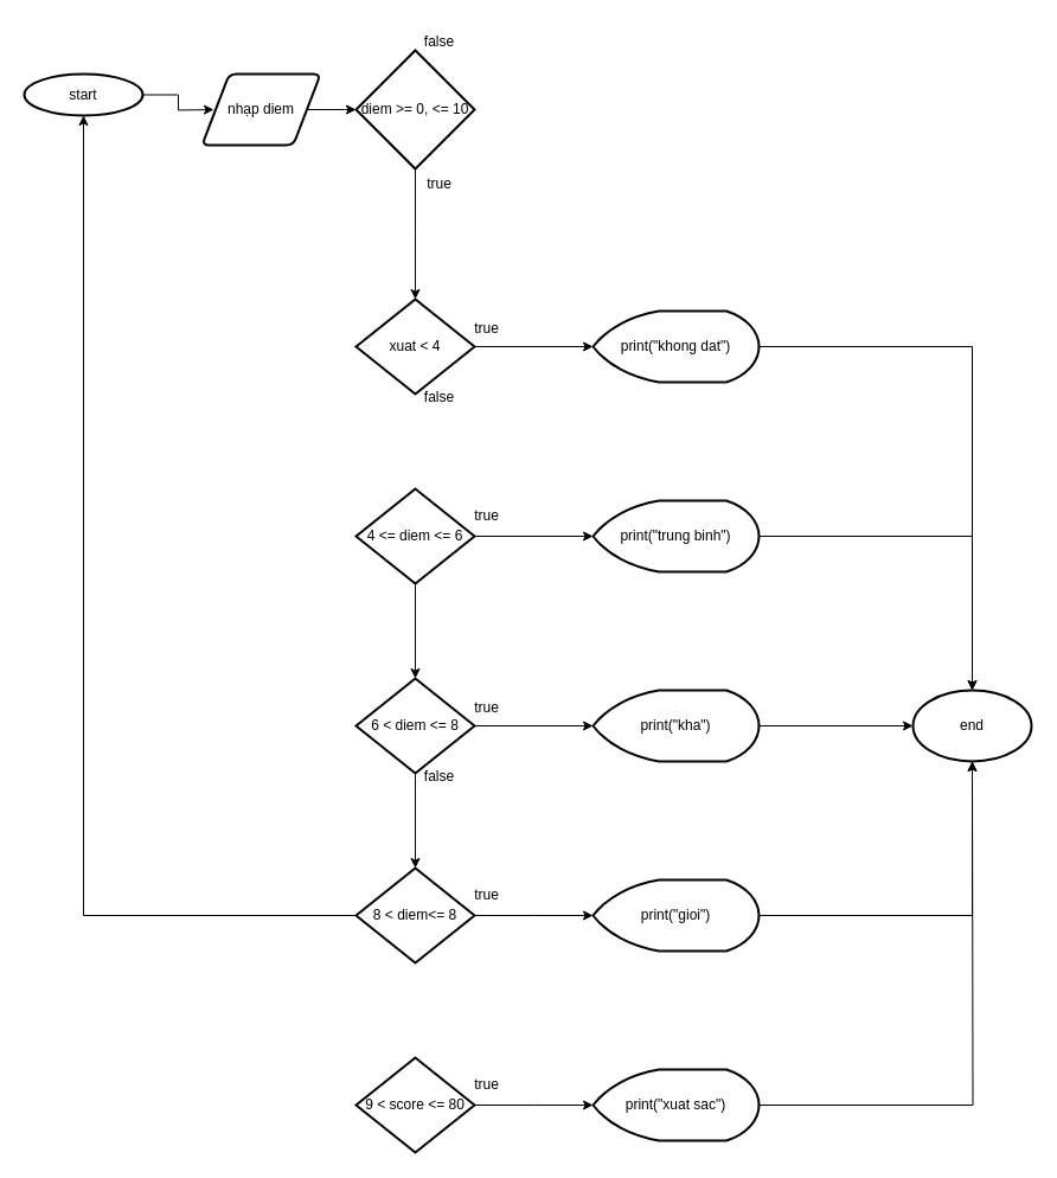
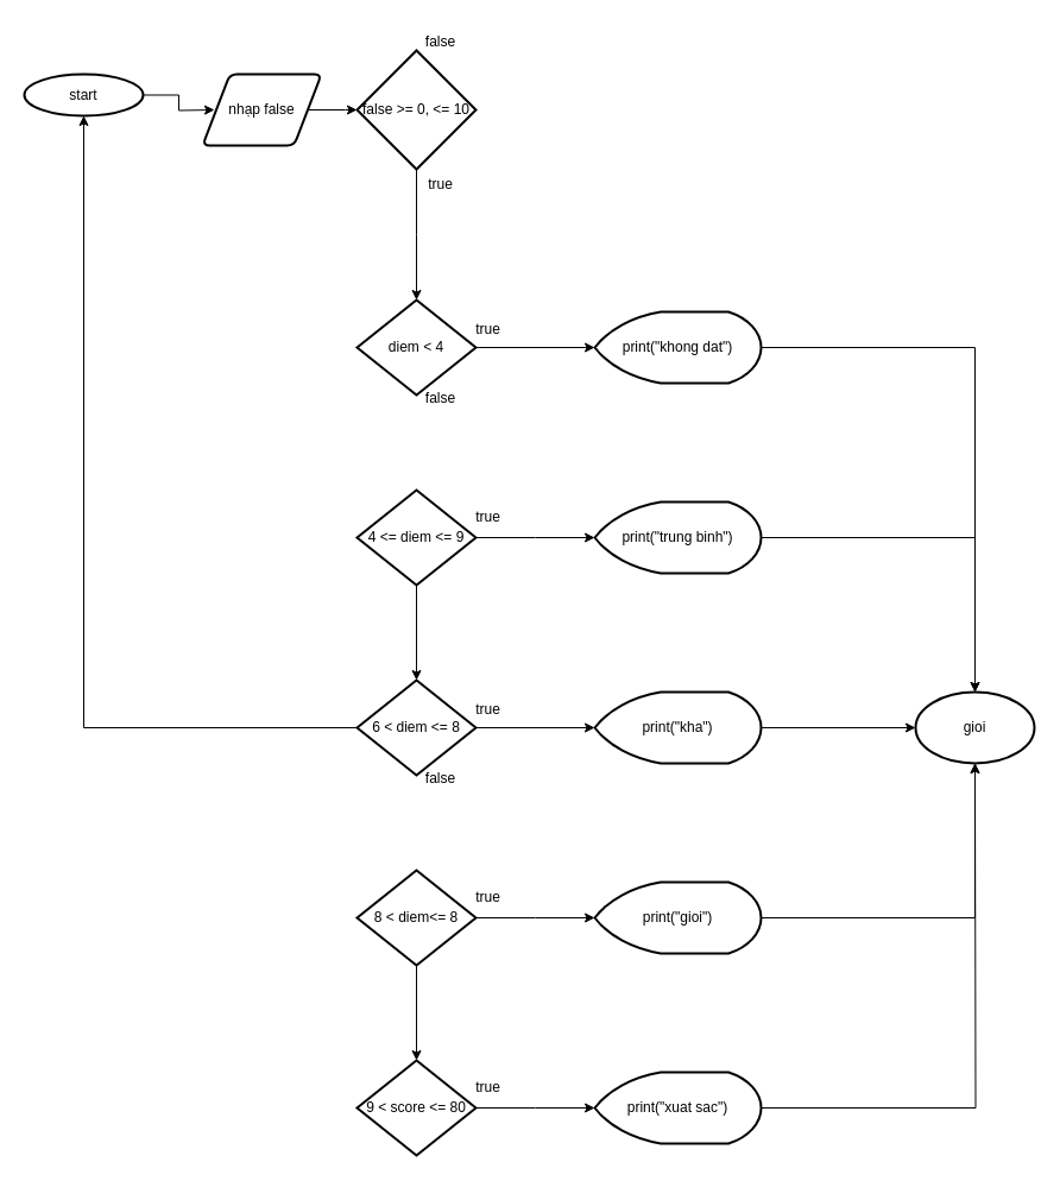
- <mxCell id="5" value="nhạp diem" style="shape=parallelogram;html=1;strokeWidth=2;perimeter=parallelogramPerimeter;whiteSpace=wrap;rounded=1;arcSize=12;size=0.23;" parent="1" vertex="1"><mxGeometry x="170" y="62" width="100" height="60" as="geometry" /></mxCell>
+ <mxCell id="5" value="nhạp false" style="shape=parallelogram;html=1;strokeWidth=2;perimeter=parallelogramPerimeter;whiteSpace=wrap;rounded=1;arcSize=12;size=0.23;" parent="1" vertex="1"><mxGeometry x="170" y="62" width="100" height="60" as="geometry" /></mxCell>
- <mxCell id="7" value="diem &amp;gt;= 0, &amp;lt;= 10" style="strokeWidth=2;html=1;shape=mxgraph.flowchart.decision;whiteSpace=wrap;" parent="1" vertex="1"><mxGeometry x="300" y="42" width="100" height="100" as="geometry" /></mxCell>
+ <mxCell id="7" value="false &amp;gt;= 0, &amp;lt;= 10" style="strokeWidth=2;html=1;shape=mxgraph.flowchart.decision;whiteSpace=wrap;" parent="1" vertex="1"><mxGeometry x="300" y="42" width="100" height="100" as="geometry" /></mxCell>
- <mxCell id="11" value="xuat &amp;lt; 4" style="strokeWidth=2;html=1;shape=mxgraph.flowchart.decision;whiteSpace=wrap;" parent="1" vertex="1"><mxGeometry x="300" y="252" width="100" height="80" as="geometry" /></mxCell>
+ <mxCell id="11" value="diem &amp;lt; 4" style="strokeWidth=2;html=1;shape=mxgraph.flowchart.decision;whiteSpace=wrap;" parent="1" vertex="1"><mxGeometry x="300" y="252" width="100" height="80" as="geometry" /></mxCell>
- <mxCell id="14" value="4 &amp;lt;= diem &amp;lt;= 6" style="strokeWidth=2;html=1;shape=mxgraph.flowchart.decision;whiteSpace=wrap;" parent="1" vertex="1"><mxGeometry x="300" y="412" width="100" height="80" as="geometry" /></mxCell>
+ <mxCell id="14" value="4 &amp;lt;= diem &amp;lt;= 9" style="strokeWidth=2;html=1;shape=mxgraph.flowchart.decision;whiteSpace=wrap;" parent="1" vertex="1"><mxGeometry x="300" y="412" width="100" height="80" as="geometry" /></mxCell>
- <mxCell id="40" value="end" style="strokeWidth=2;html=1;shape=mxgraph.flowchart.start_1;whiteSpace=wrap;" parent="1" vertex="1"><mxGeometry x="770" y="582" width="100" height="60" as="geometry" /></mxCell>
+ <mxCell id="40" value="gioi" style="strokeWidth=2;html=1;shape=mxgraph.flowchart.start_1;whiteSpace=wrap;" parent="1" vertex="1"><mxGeometry x="770" y="582" width="100" height="60" as="geometry" /></mxCell>
- <mxCell id="25" style="edgeStyle=orthogonalEdgeStyle;rounded=0;orthogonalLoop=1;jettySize=auto;html=1;entryX=0.5;entryY=0;entryDx=0;entryDy=0;entryPerimeter=0;" parent="1" source="19" target="22" edge="1"><mxGeometry relative="1" as="geometry" /></mxCell>
+ <mxCell id="25" style="edgeStyle=orthogonalEdgeStyle;rounded=0;orthogonalLoop=1;jettySize=auto;html=1;" parent="1" source="19" target="3" edge="1"><mxGeometry relative="1" as="geometry" /></mxCell>
- <mxCell id="31" style="edgeStyle=orthogonalEdgeStyle;rounded=0;orthogonalLoop=1;jettySize=auto;html=1;" parent="1" source="22" target="3" edge="1"><mxGeometry relative="1" as="geometry" /></mxCell>
+ <mxCell id="31" style="edgeStyle=orthogonalEdgeStyle;rounded=0;orthogonalLoop=1;jettySize=auto;html=1;entryX=0.5;entryY=0;entryDx=0;entryDy=0;entryPerimeter=0;" parent="1" source="22" target="29" edge="1"><mxGeometry relative="1" as="geometry" /></mxCell>
